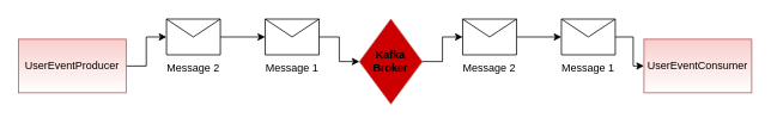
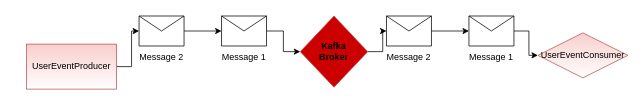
- <mxCell id="9" value="&lt;b&gt;Kafka&lt;br&gt;Broker&lt;/b&gt;" style="rhombus;whiteSpace=wrap;html=1;fillColor=#CC0000;strokeColor=#b85450;" vertex="1" parent="1"><mxGeometry x="400" y="20.5" width="70" height="95" as="geometry" /></mxCell>
+ <mxCell id="9" value="&lt;b&gt;Kafka&lt;br&gt;Broker&lt;/b&gt;" style="rhombus;whiteSpace=wrap;html=1;fillColor=#CC0000;strokeColor=#b85450;" vertex="1" parent="1"><mxGeometry x="400" y="20.5" width="90" height="95" as="geometry" /></mxCell>
- <mxCell id="3" value="UserEventProducer" style="rounded=0;whiteSpace=wrap;html=1;fillColor=#f8cecc;strokeColor=#b85450;gradientColor=#FFFFFF;" vertex="1" parent="1"><mxGeometry x="20" y="43" width="120" height="60" as="geometry" /></mxCell>
+ <mxCell id="3" value="UserEventProducer" style="rounded=0;whiteSpace=wrap;html=1;fillColor=#f8cecc;strokeColor=#b85450;gradientColor=#FFFFFF;" vertex="1" parent="1"><mxGeometry x="35" y="58" width="120" height="60" as="geometry" /></mxCell>
- <mxCell id="4" value="UserEventConsumer" style="rounded=0;whiteSpace=wrap;html=1;fillColor=#f8cecc;strokeColor=#b85450;gradientColor=#FFFFFF;" vertex="1" parent="1"><mxGeometry x="717" y="43" width="120" height="60" as="geometry" /></mxCell>
+ <mxCell id="4" value="UserEventConsumer" style="rhombus;whiteSpace=wrap;html=1;fillColor=#f8cecc;strokeColor=#b85450;gradientColor=#FFFFFF;" vertex="1" parent="1"><mxGeometry x="717" y="43" width="120" height="60" as="geometry" /></mxCell>
